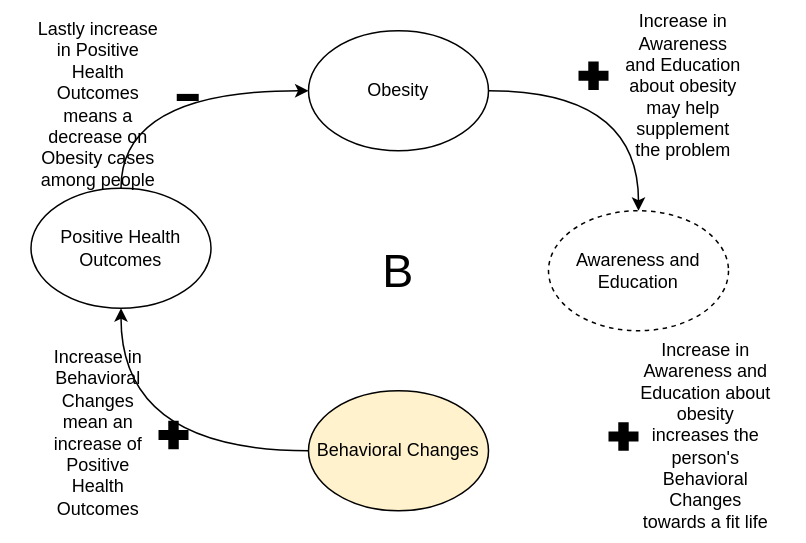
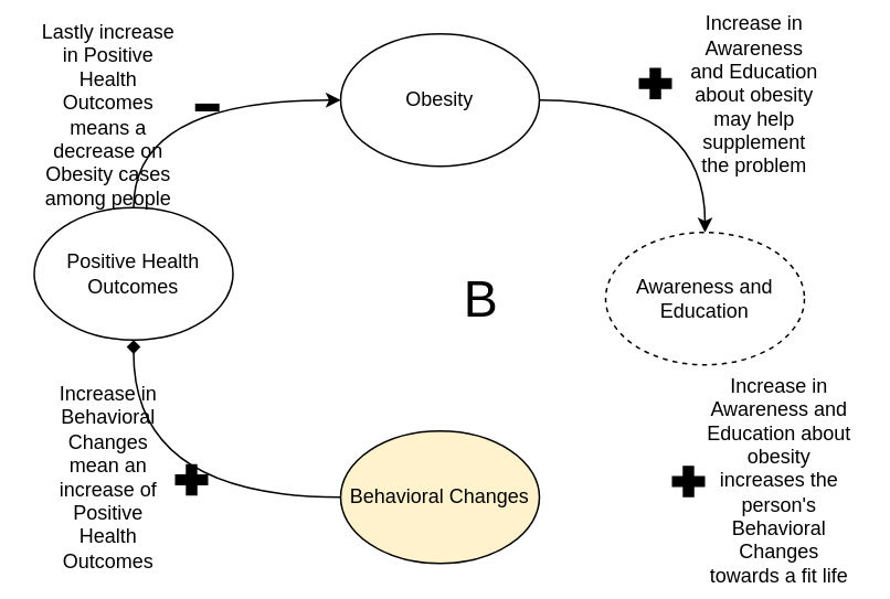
- <mxCell id="10" value="B" style="text;html=1;strokeColor=none;fillColor=none;align=center;verticalAlign=middle;whiteSpace=wrap;rounded=0;fontSize=31;" vertex="1" parent="1"><mxGeometry x="235" y="165" width="60" height="30" as="geometry" /></mxCell>
+ <mxCell id="10" value="B" style="text;html=1;strokeColor=none;fillColor=none;align=center;verticalAlign=middle;whiteSpace=wrap;rounded=0;fontSize=31;" vertex="1" parent="1"><mxGeometry x="260" y="165" width="60" height="30" as="geometry" /></mxCell>
- <mxCell id="6" style="edgeStyle=orthogonalEdgeStyle;rounded=0;orthogonalLoop=1;jettySize=auto;html=1;exitX=0;exitY=0.5;exitDx=0;exitDy=0;entryX=0.5;entryY=1;entryDx=0;entryDy=0;curved=1;" edge="1" parent="1" source="7" target="5"><mxGeometry relative="1" as="geometry" /></mxCell>
+ <mxCell id="6" style="edgeStyle=orthogonalEdgeStyle;rounded=0;orthogonalLoop=1;jettySize=auto;html=1;exitX=0;exitY=0.5;exitDx=0;exitDy=0;entryX=0.5;entryY=1;entryDx=0;entryDy=0;curved=1;endArrow=diamond;" edge="1" parent="1" source="7" target="5"><mxGeometry relative="1" as="geometry" /></mxCell>
